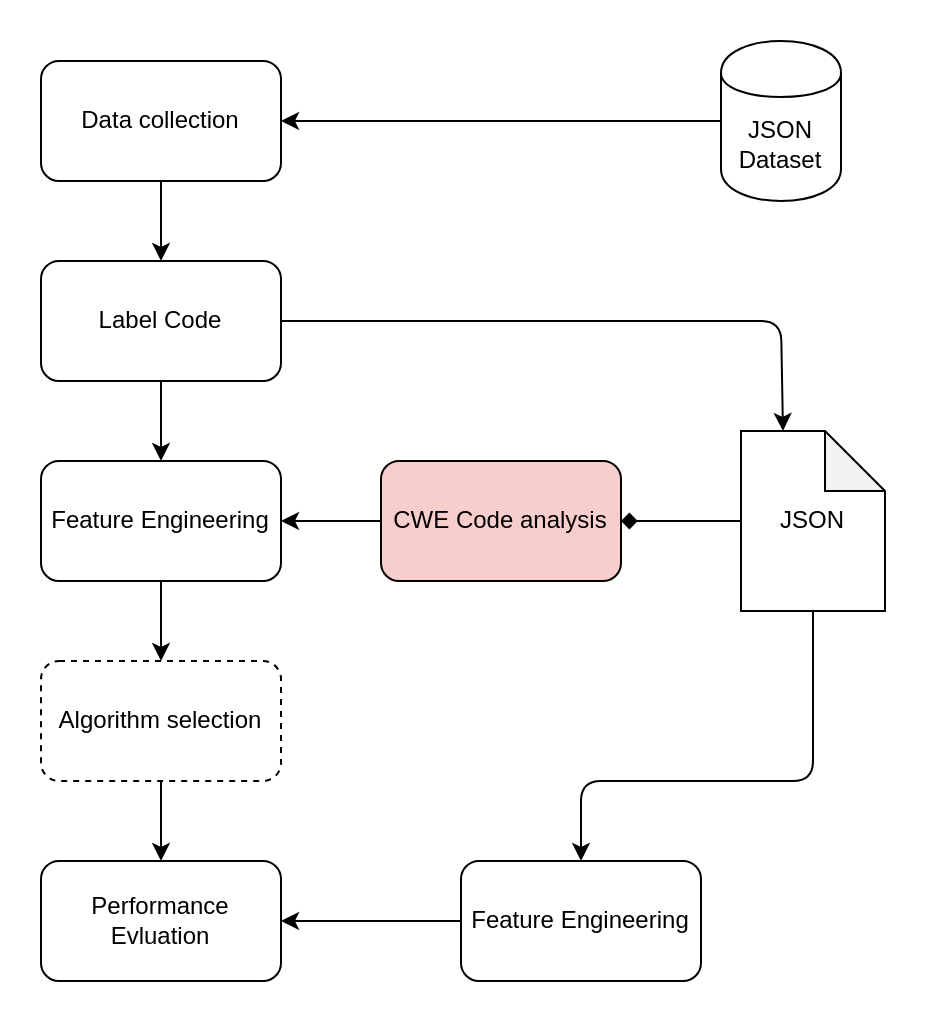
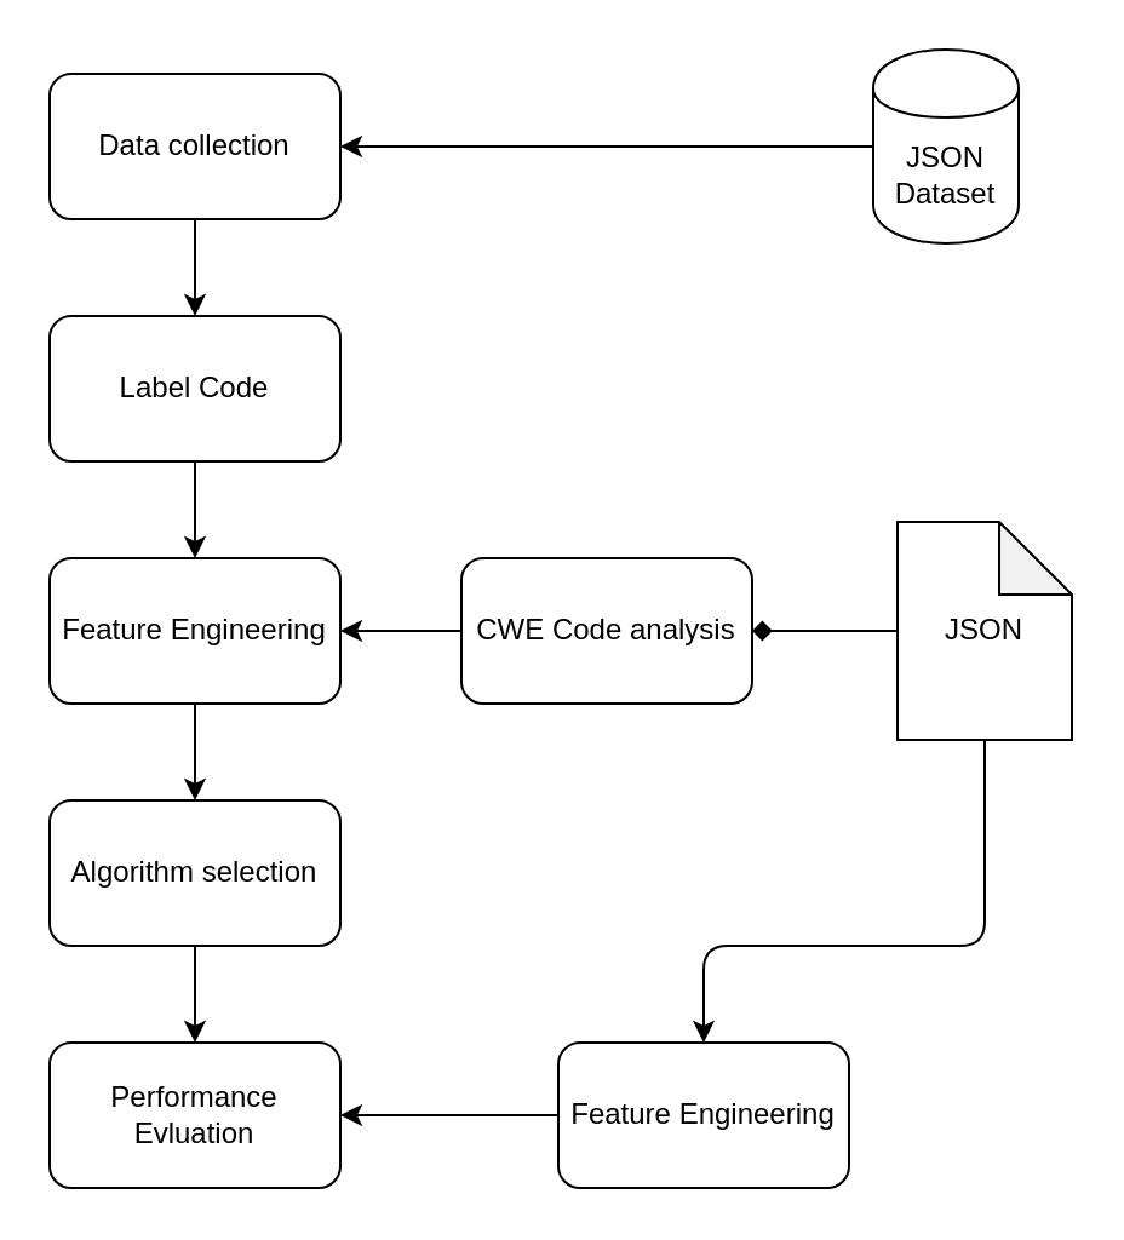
- <mxCell id="14" value="" style="endArrow=classic;html=1;exitX=1;exitY=0.5;exitDx=0;exitDy=0;entryX=0;entryY=0;entryDx=21;entryDy=0;entryPerimeter=0;" edge="1" parent="1" source="3" target="13"><mxGeometry width="50" height="50" relative="1" as="geometry"><mxPoint x="150" y="210" as="sourcePoint" /><mxPoint x="70" y="510" as="targetPoint" /><Array as="points"><mxPoint x="390" y="160" /></Array></mxGeometry></mxCell>
- <mxCell id="19" value="CWE Code analysis" style="rounded=1;whiteSpace=wrap;html=1;fillColor=#f8cecc;" vertex="1" parent="1"><mxGeometry x="190" y="230" width="120" height="60" as="geometry" /></mxCell>
+ <mxCell id="19" value="CWE Code analysis" style="rounded=1;whiteSpace=wrap;html=1;" vertex="1" parent="1"><mxGeometry x="190" y="230" width="120" height="60" as="geometry" /></mxCell>
- <mxCell id="5" value="Algorithm selection" style="rounded=1;whiteSpace=wrap;html=1;dashed=1;" parent="1" vertex="1"><mxGeometry x="20" y="330" width="120" height="60" as="geometry" /></mxCell>
+ <mxCell id="5" value="Algorithm selection" style="rounded=1;whiteSpace=wrap;html=1;" parent="1" vertex="1"><mxGeometry x="20" y="330" width="120" height="60" as="geometry" /></mxCell>
